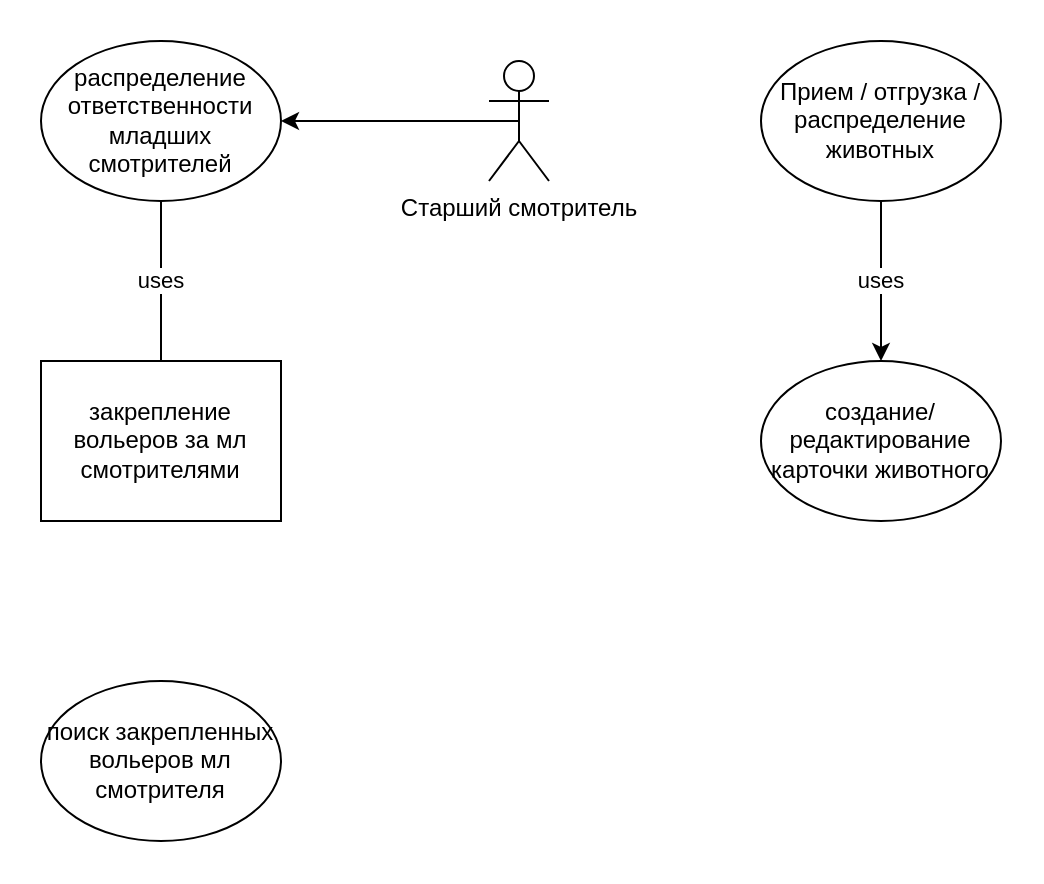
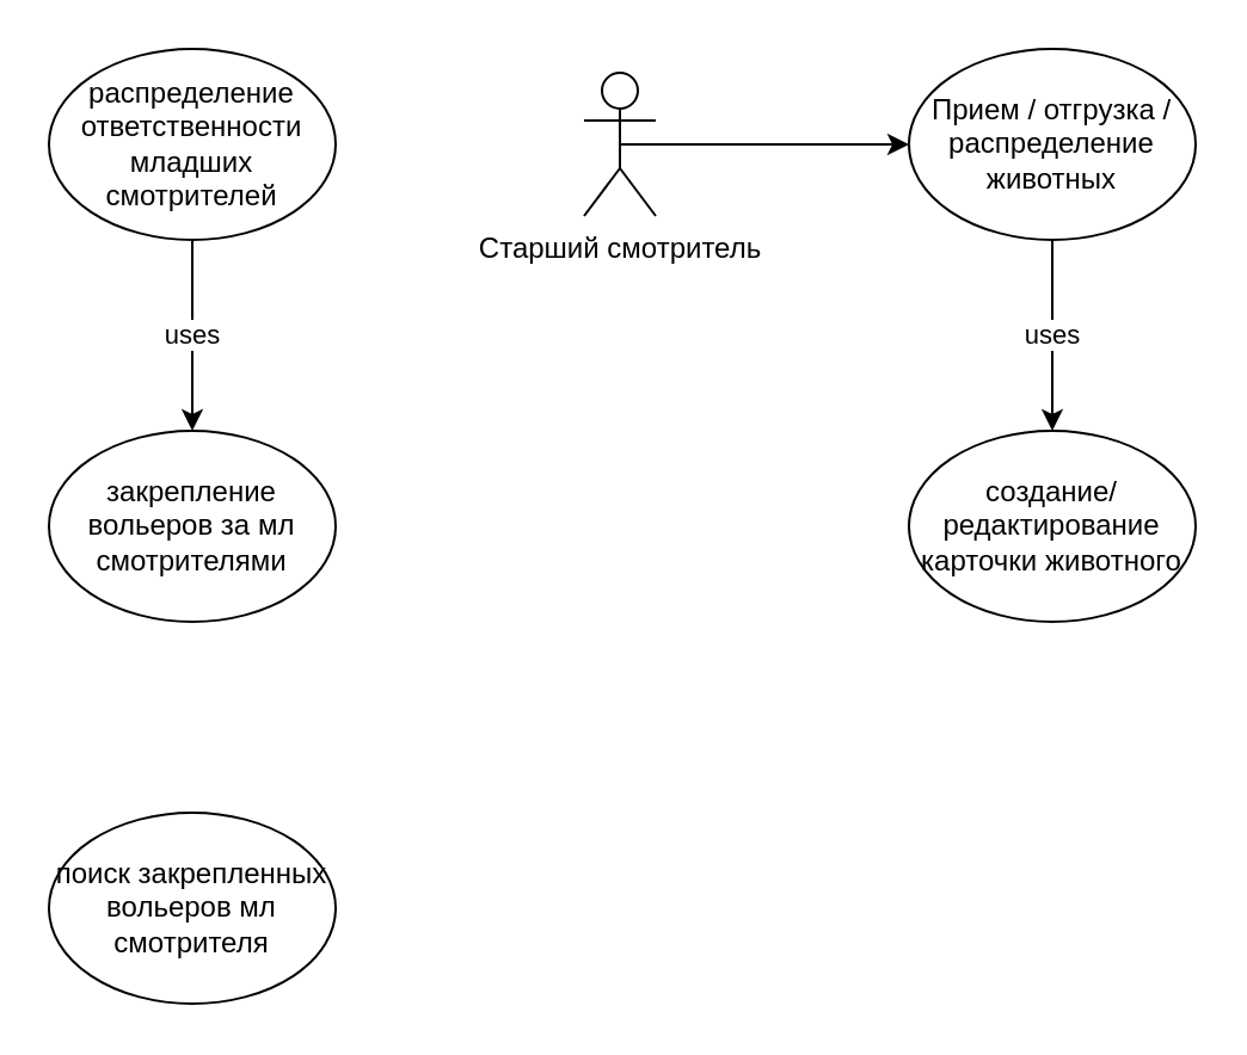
- <mxCell id="3" style="edgeStyle=none;html=1;exitX=0.5;exitY=0.5;exitDx=0;exitDy=0;exitPerimeter=0;entryX=1;entryY=0.5;entryDx=0;entryDy=0;" parent="1" source="4" target="8" edge="1"><mxGeometry relative="1" as="geometry" /></mxCell>
+ <mxCell id="2" style="edgeStyle=none;html=1;exitX=0.5;exitY=0.5;exitDx=0;exitDy=0;exitPerimeter=0;entryX=0;entryY=0.5;entryDx=0;entryDy=0;" parent="1" source="4" target="6" edge="1"><mxGeometry relative="1" as="geometry" /></mxCell>
- <mxCell id="7" value="uses" style="edgeStyle=none;html=1;exitX=0.5;exitY=1;exitDx=0;exitDy=0;entryX=0.5;entryY=0;entryDx=0;entryDy=0;endArrow=none;" parent="1" source="8" target="11" edge="1"><mxGeometry relative="1" as="geometry" /></mxCell>
+ <mxCell id="7" value="uses" style="edgeStyle=none;html=1;exitX=0.5;exitY=1;exitDx=0;exitDy=0;entryX=0.5;entryY=0;entryDx=0;entryDy=0;" parent="1" source="8" target="11" edge="1"><mxGeometry relative="1" as="geometry" /></mxCell>
- <mxCell id="11" value="закрепление вольеров за мл смотрителями" style="whiteSpace=wrap;html=1;rounded=0;" parent="1" vertex="1"><mxGeometry x="20" y="180" width="120" height="80" as="geometry" /></mxCell>
+ <mxCell id="11" value="закрепление вольеров за мл смотрителями" style="ellipse;whiteSpace=wrap;html=1;" parent="1" vertex="1"><mxGeometry x="20" y="180" width="120" height="80" as="geometry" /></mxCell>
